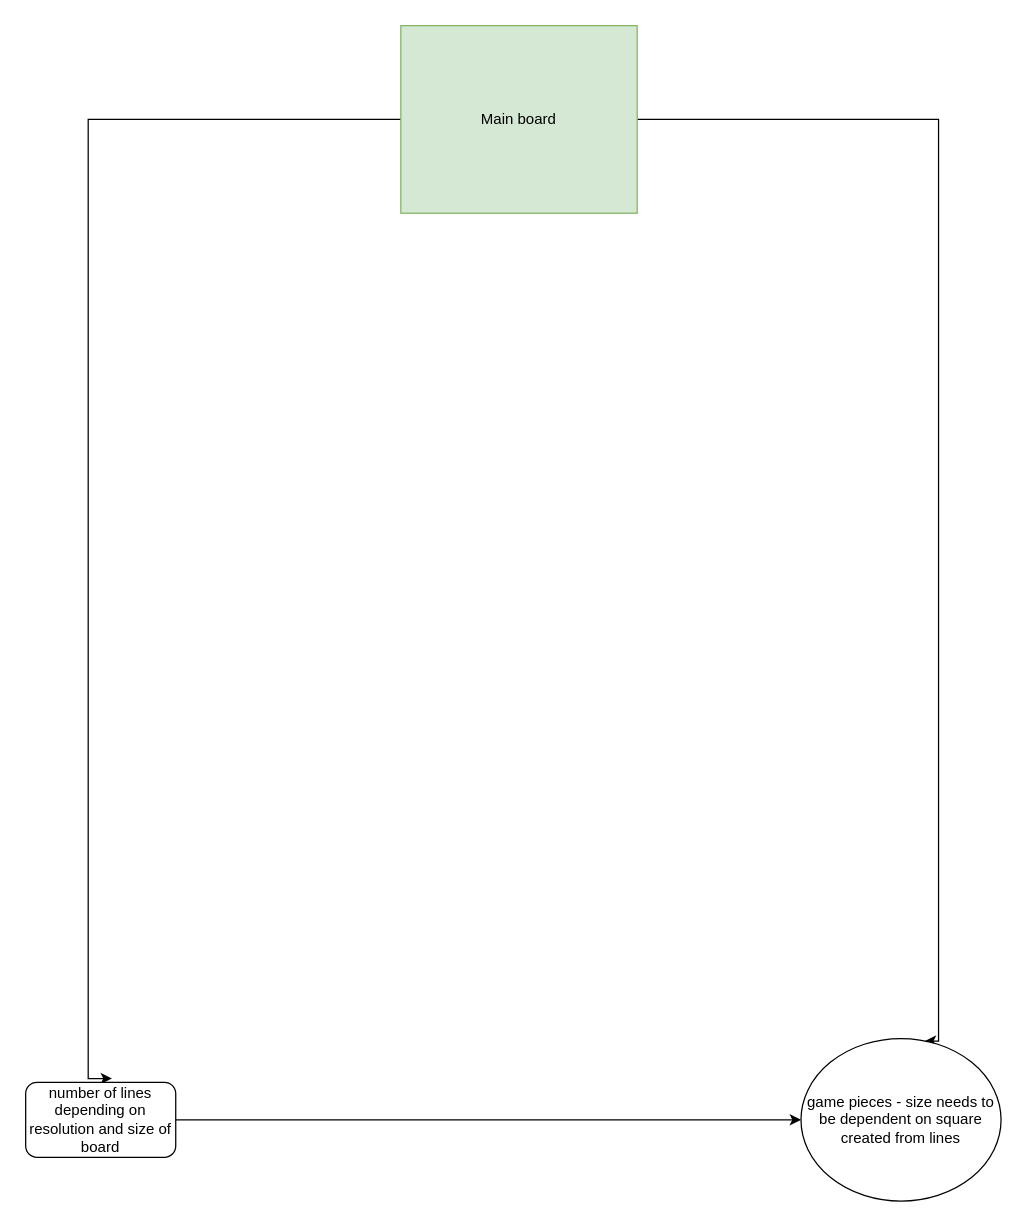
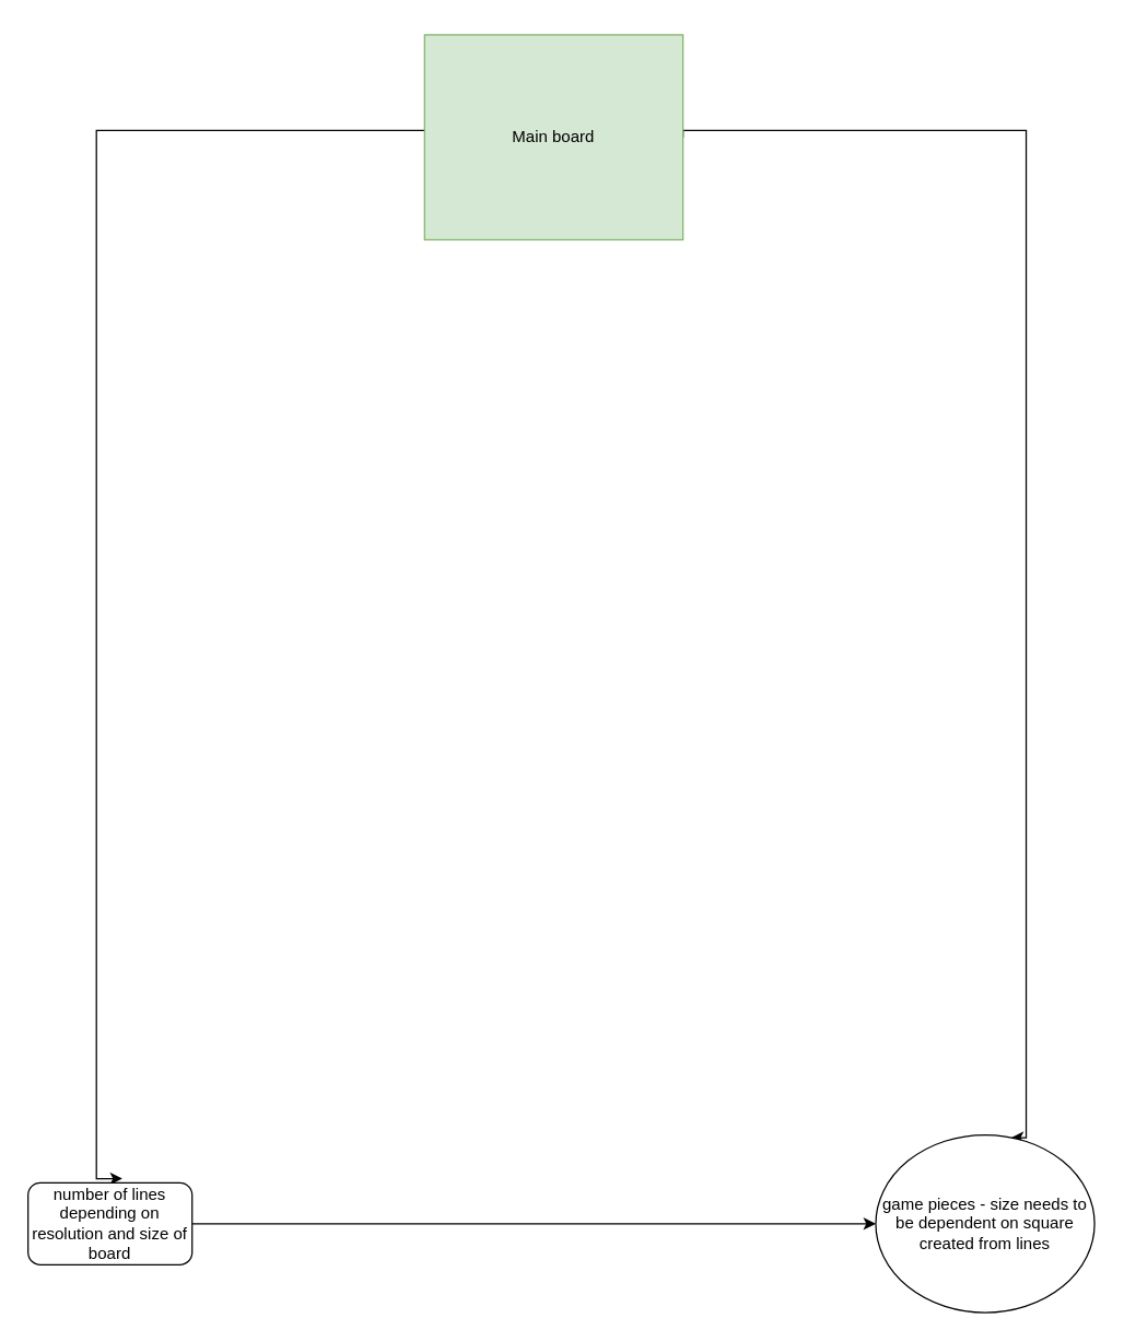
- <mxCell id="4" value="Main board" style="rounded=0;whiteSpace=wrap;html=1;fillColor=#d5e8d4;strokeColor=#82b366;fontFamily=Helvetica;" vertex="1" parent="1"><mxGeometry x="320" y="20" width="189" height="150" as="geometry" /></mxCell>
+ <mxCell id="4" value="Main board" style="rounded=0;whiteSpace=wrap;html=1;fillColor=#d5e8d4;strokeColor=#82b366;fontFamily=Helvetica;" vertex="1" parent="1"><mxGeometry x="310" y="25" width="189" height="150" as="geometry" /></mxCell>
